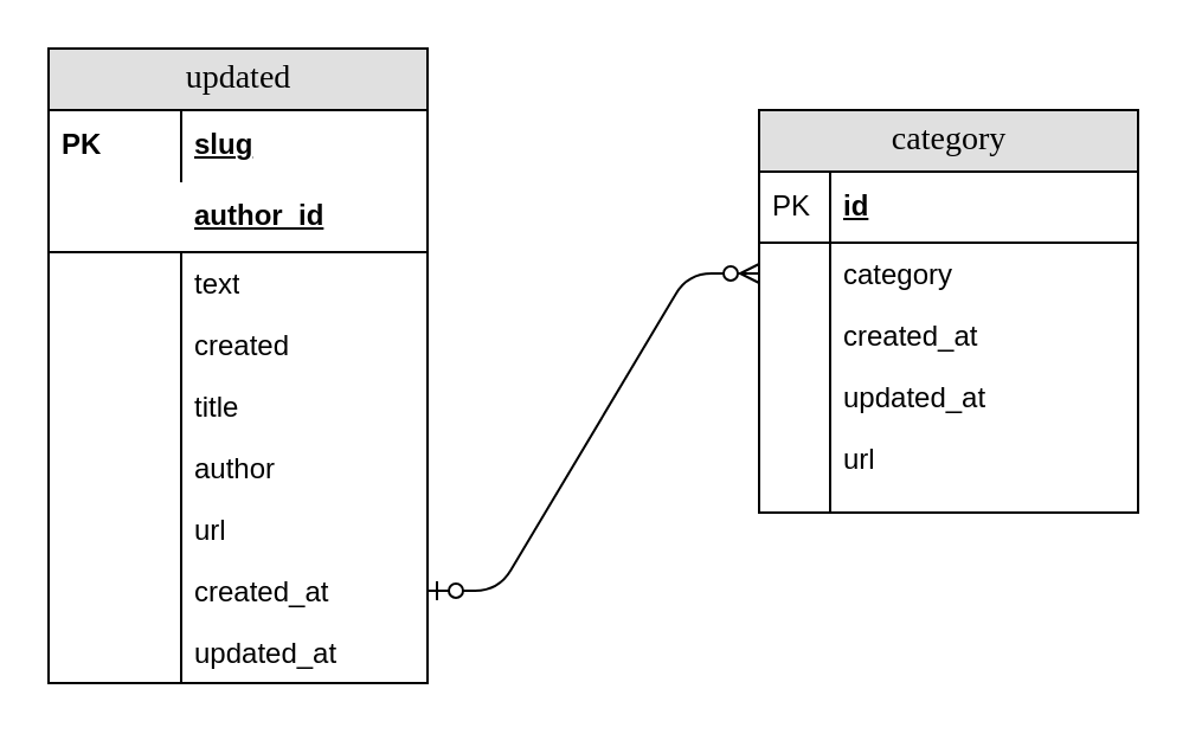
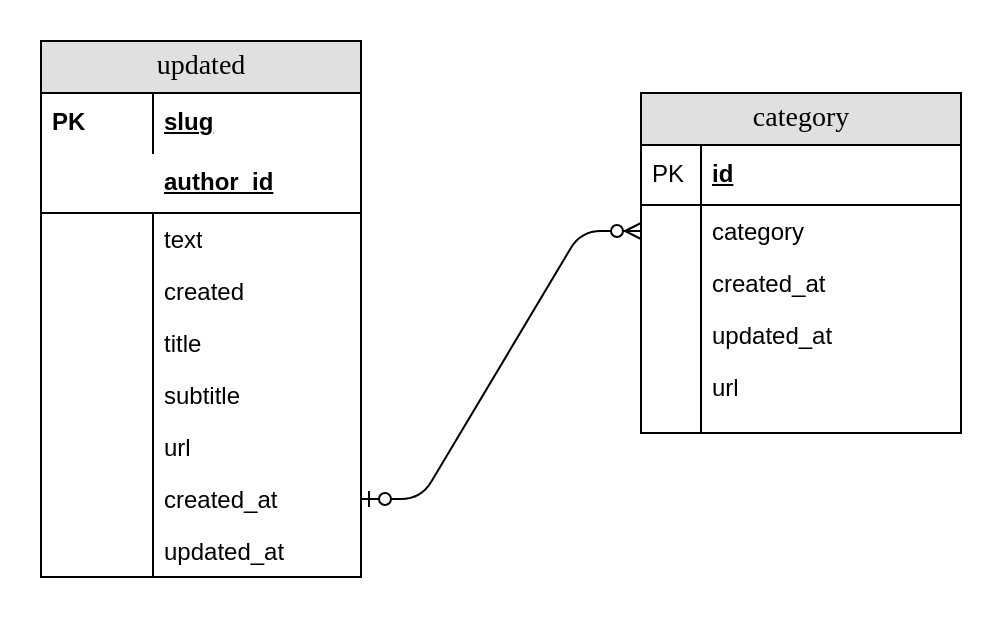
- <mxCell id="13" value="author" style="shape=partialRectangle;top=0;left=0;right=0;bottom=0;html=1;align=left;verticalAlign=top;fillColor=none;spacingLeft=60;spacingRight=4;whiteSpace=wrap;overflow=hidden;rotatable=0;points=[[0,0.5],[1,0.5]];portConstraint=eastwest;dropTarget=0;" parent="3" vertex="1"><mxGeometry y="164" width="160" height="26" as="geometry" /></mxCell>
+ <mxCell id="13" value="subtitle" style="shape=partialRectangle;top=0;left=0;right=0;bottom=0;html=1;align=left;verticalAlign=top;fillColor=none;spacingLeft=60;spacingRight=4;whiteSpace=wrap;overflow=hidden;rotatable=0;points=[[0,0.5],[1,0.5]];portConstraint=eastwest;dropTarget=0;" parent="3" vertex="1"><mxGeometry y="164" width="160" height="26" as="geometry" /></mxCell>
